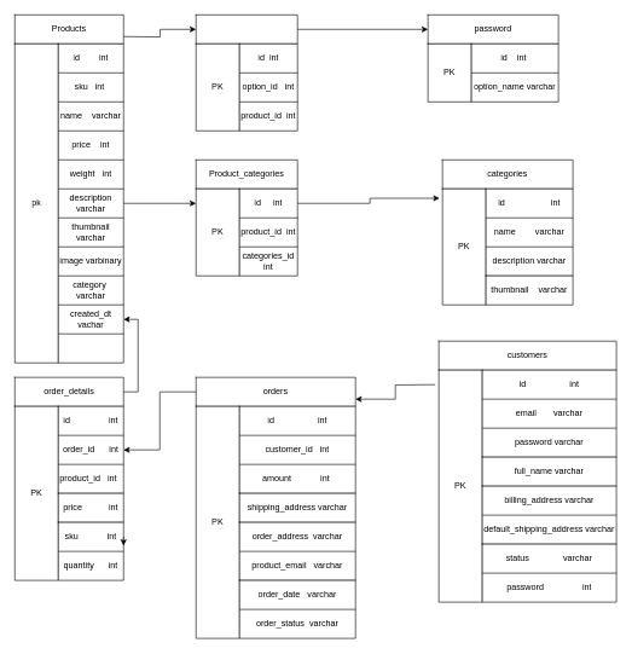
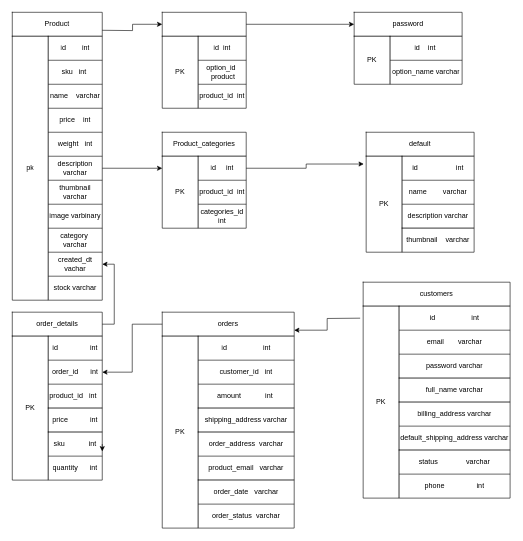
- <mxCell id="4" value="Products" style="shape=partialRectangle;html=1;whiteSpace=wrap;connectable=0;overflow=hidden;fillColor=none;top=0;left=0;bottom=0;right=0;" parent="3" vertex="1"><mxGeometry width="150" height="40" as="geometry" /></mxCell>
+ <mxCell id="4" value="Product" style="shape=partialRectangle;html=1;whiteSpace=wrap;connectable=0;overflow=hidden;fillColor=none;top=0;left=0;bottom=0;right=0;" parent="3" vertex="1"><mxGeometry width="150" height="40" as="geometry" /></mxCell>
- <mxCell id="40" value="option_id&amp;nbsp; &amp;nbsp;int" style="shape=partialRectangle;html=1;whiteSpace=wrap;connectable=0;overflow=hidden;fillColor=none;top=0;left=0;bottom=0;right=0;" parent="39" vertex="1"><mxGeometry width="80" height="40" as="geometry" /></mxCell>
+ <mxCell id="40" value="option_id&amp;nbsp; &amp;nbsp;product" style="shape=partialRectangle;html=1;whiteSpace=wrap;connectable=0;overflow=hidden;fillColor=none;top=0;left=0;bottom=0;right=0;" parent="39" vertex="1"><mxGeometry width="80" height="40" as="geometry" /></mxCell>
- <mxCell id="59" value="categories" style="shape=partialRectangle;html=1;whiteSpace=wrap;connectable=0;overflow=hidden;fillColor=none;top=0;left=0;bottom=0;right=0;" parent="58" vertex="1"><mxGeometry width="180" height="40" as="geometry" /></mxCell>
+ <mxCell id="59" value="default" style="shape=partialRectangle;html=1;whiteSpace=wrap;connectable=0;overflow=hidden;fillColor=none;top=0;left=0;bottom=0;right=0;" parent="58" vertex="1"><mxGeometry width="180" height="40" as="geometry" /></mxCell>
+ <mxCell id="30" value="stock varchar" style="shape=partialRectangle;html=1;whiteSpace=wrap;connectable=0;overflow=hidden;fillColor=none;top=0;left=0;bottom=0;right=0;" parent="29" vertex="1"><mxGeometry width="90" height="40" as="geometry" /></mxCell>
- <mxCell id="158" value="password&amp;nbsp; &amp;nbsp; &amp;nbsp; &amp;nbsp; &amp;nbsp; &amp;nbsp; &amp;nbsp; &amp;nbsp; int" style="shape=partialRectangle;html=1;whiteSpace=wrap;connectable=0;overflow=hidden;fillColor=none;top=0;left=0;bottom=0;right=0;" parent="157" vertex="1"><mxGeometry width="185" height="40" as="geometry" /></mxCell>
+ <mxCell id="158" value="phone&amp;nbsp; &amp;nbsp; &amp;nbsp; &amp;nbsp; &amp;nbsp; &amp;nbsp; &amp;nbsp; &amp;nbsp; int" style="shape=partialRectangle;html=1;whiteSpace=wrap;connectable=0;overflow=hidden;fillColor=none;top=0;left=0;bottom=0;right=0;" parent="157" vertex="1"><mxGeometry width="185" height="40" as="geometry" /></mxCell>
